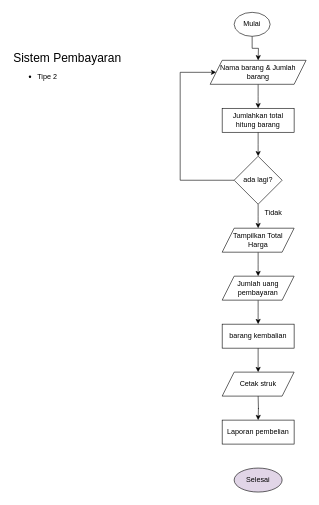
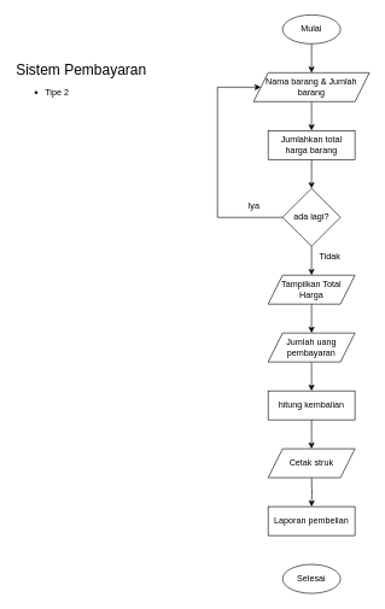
- <mxCell id="4" value="Mulai" style="ellipse;whiteSpace=wrap;html=1;" parent="1" vertex="1"><mxGeometry x="390" y="20" width="60" height="40" as="geometry" /></mxCell>
+ <mxCell id="4" value="Mulai" style="ellipse;whiteSpace=wrap;html=1;" parent="1" vertex="1"><mxGeometry x="390" y="20" width="80" height="40" as="geometry" /></mxCell>
- <mxCell id="8" value="Jumlahkan total hitung barang" style="rounded=0;whiteSpace=wrap;html=1;" vertex="1" parent="1"><mxGeometry x="370" y="180" width="120" height="40" as="geometry" /></mxCell>
+ <mxCell id="8" value="Jumlahkan total harga barang" style="rounded=0;whiteSpace=wrap;html=1;" vertex="1" parent="1"><mxGeometry x="370" y="180" width="120" height="40" as="geometry" /></mxCell>
+ <mxCell id="12" value="Iya" style="text;html=1;align=center;verticalAlign=middle;resizable=0;points=[];autosize=1;strokeColor=none;fillColor=none;" vertex="1" parent="1"><mxGeometry x="330" y="270" width="40" height="30" as="geometry" /></mxCell>
- <mxCell id="18" value="barang kembalian" style="rounded=0;whiteSpace=wrap;html=1;" vertex="1" parent="1"><mxGeometry x="370" y="540" width="120" height="40" as="geometry" /></mxCell>
+ <mxCell id="18" value="hitung kembalian" style="rounded=0;whiteSpace=wrap;html=1;" vertex="1" parent="1"><mxGeometry x="370" y="540" width="120" height="40" as="geometry" /></mxCell>
- <mxCell id="23" value="Selesai" style="ellipse;whiteSpace=wrap;html=1;fillColor=#e1d5e7;" vertex="1" parent="1"><mxGeometry x="390" y="780" width="80" height="40" as="geometry" /></mxCell>
+ <mxCell id="23" value="Selesai" style="ellipse;whiteSpace=wrap;html=1;" vertex="1" parent="1"><mxGeometry x="390" y="780" width="80" height="40" as="geometry" /></mxCell>
